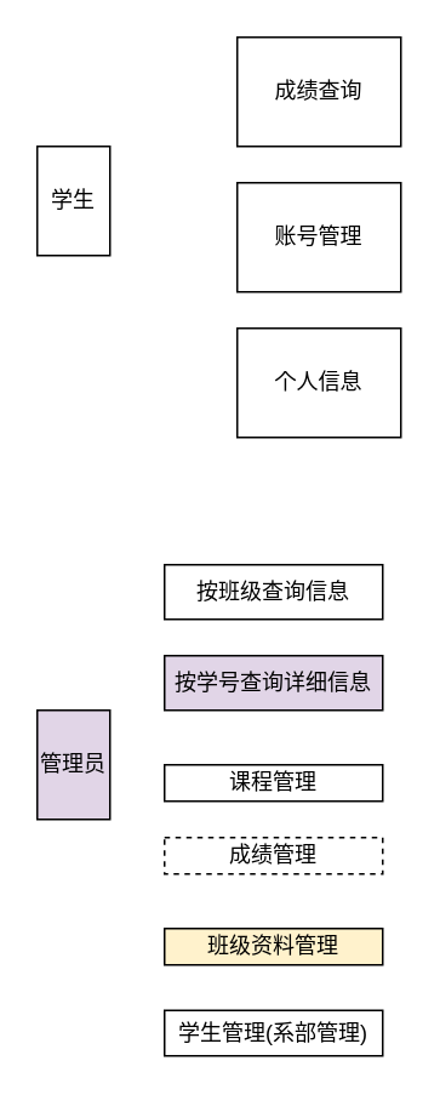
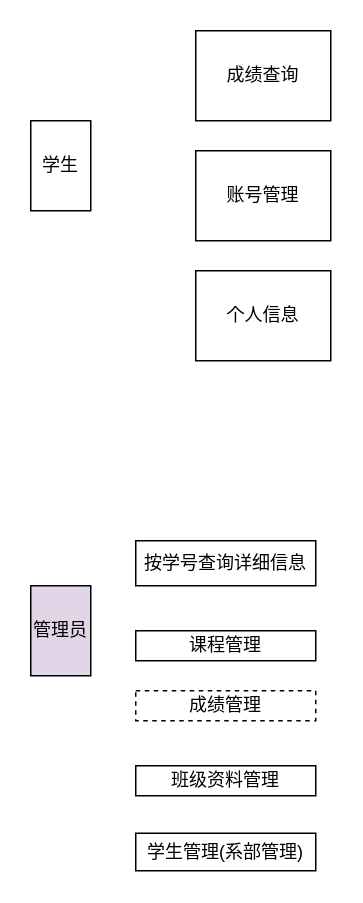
- <mxCell id="7" value="按班级查询信息" style="rounded=0;whiteSpace=wrap;html=1;" vertex="1" parent="1"><mxGeometry x="90" y="310" width="120" height="30" as="geometry" /></mxCell>
- <mxCell id="8" value="按学号查询详细信息" style="rounded=0;whiteSpace=wrap;html=1;fillColor=#e1d5e7;" vertex="1" parent="1"><mxGeometry x="90" y="360" width="120" height="30" as="geometry" /></mxCell>
+ <mxCell id="8" value="按学号查询详细信息" style="rounded=0;whiteSpace=wrap;html=1;" vertex="1" parent="1"><mxGeometry x="90" y="360" width="120" height="30" as="geometry" /></mxCell>
- <mxCell id="11" value="班级资料管理" style="rounded=0;whiteSpace=wrap;html=1;fillColor=#fff2cc;" vertex="1" parent="1"><mxGeometry x="90" y="510" width="120" height="20" as="geometry" /></mxCell>
+ <mxCell id="11" value="班级资料管理" style="rounded=0;whiteSpace=wrap;html=1;" vertex="1" parent="1"><mxGeometry x="90" y="510" width="120" height="20" as="geometry" /></mxCell>
